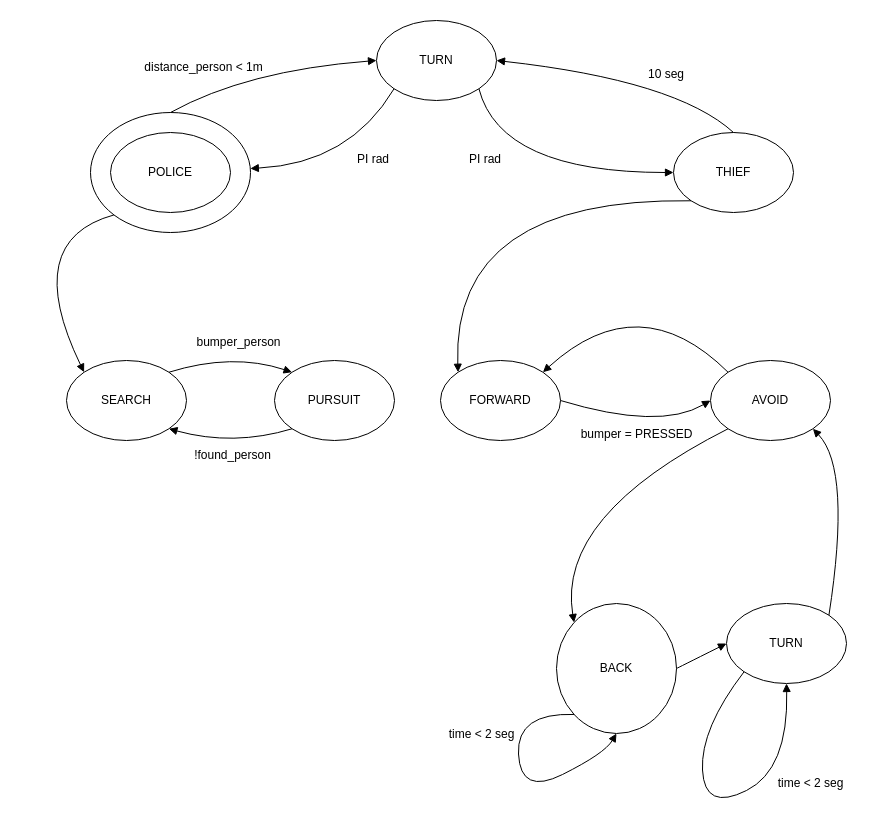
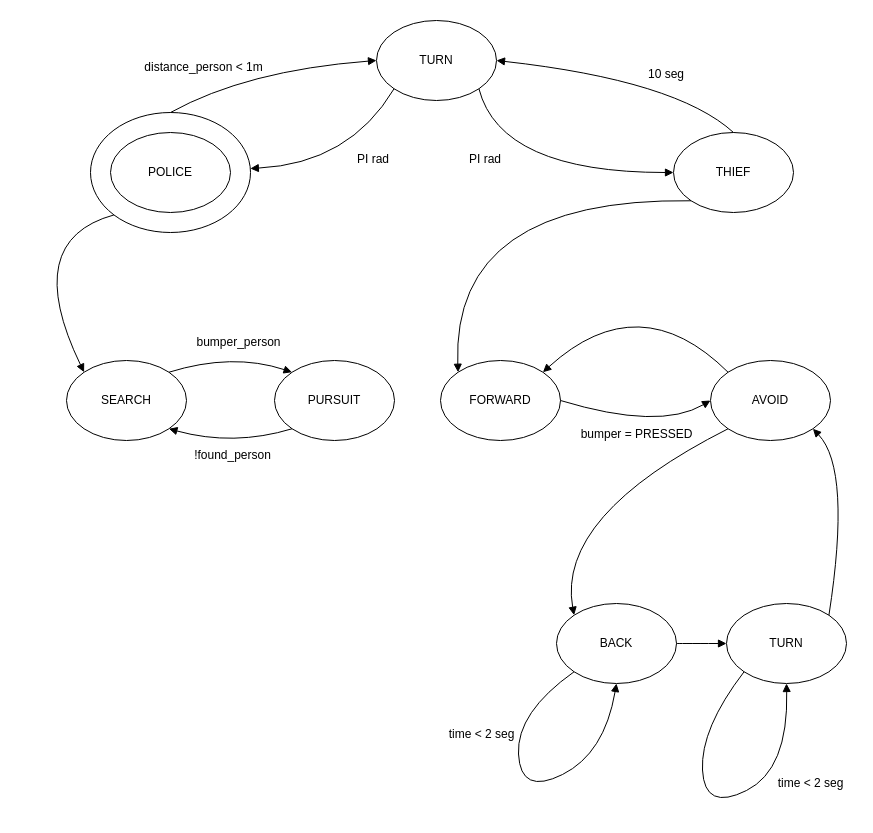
- <mxCell id="19" value="BACK" style="ellipse;whiteSpace=wrap;html=1;" vertex="1" parent="1"><mxGeometry x="556" y="603" width="120" height="130" as="geometry" /></mxCell>
+ <mxCell id="19" value="BACK" style="ellipse;whiteSpace=wrap;html=1;" vertex="1" parent="1"><mxGeometry x="556" y="603" width="120" height="80" as="geometry" /></mxCell>
